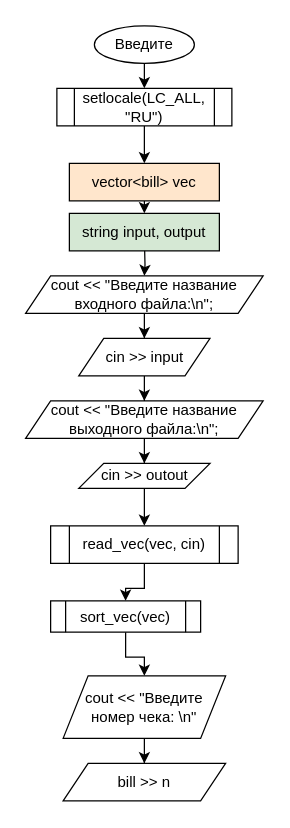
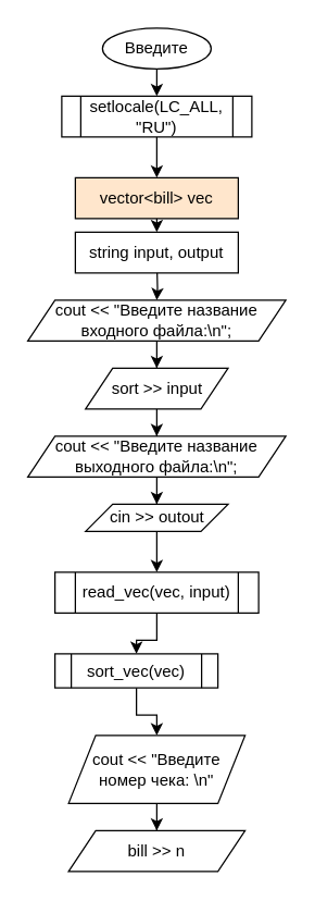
- <mxCell id="17" value="string input, output" style="rounded=0;whiteSpace=wrap;html=1;fillColor=#d5e8d4;" vertex="1" parent="1"><mxGeometry x="55" y="170" width="120" height="30" as="geometry" /></mxCell>
+ <mxCell id="17" value="string input, output" style="rounded=0;whiteSpace=wrap;html=1;" vertex="1" parent="1"><mxGeometry x="55" y="170" width="120" height="30" as="geometry" /></mxCell>
- <mxCell id="9" value="cin &amp;gt;&amp;gt; input" style="shape=parallelogram;perimeter=parallelogramPerimeter;whiteSpace=wrap;html=1;fixedSize=1;" vertex="1" parent="1"><mxGeometry x="62.5" y="270" width="105" height="30" as="geometry" /></mxCell>
+ <mxCell id="9" value="sort &amp;gt;&amp;gt; input" style="shape=parallelogram;perimeter=parallelogramPerimeter;whiteSpace=wrap;html=1;fixedSize=1;" vertex="1" parent="1"><mxGeometry x="62.5" y="270" width="105" height="30" as="geometry" /></mxCell>
- <mxCell id="15" value="read_vec(vec, cin)" style="shape=process;whiteSpace=wrap;html=1;backgroundOutline=1;" vertex="1" parent="1"><mxGeometry x="40" y="420" width="150" height="30" as="geometry" /></mxCell>
+ <mxCell id="15" value="read_vec(vec, input)" style="shape=process;whiteSpace=wrap;html=1;backgroundOutline=1;" vertex="1" parent="1"><mxGeometry x="40" y="420" width="150" height="30" as="geometry" /></mxCell>
